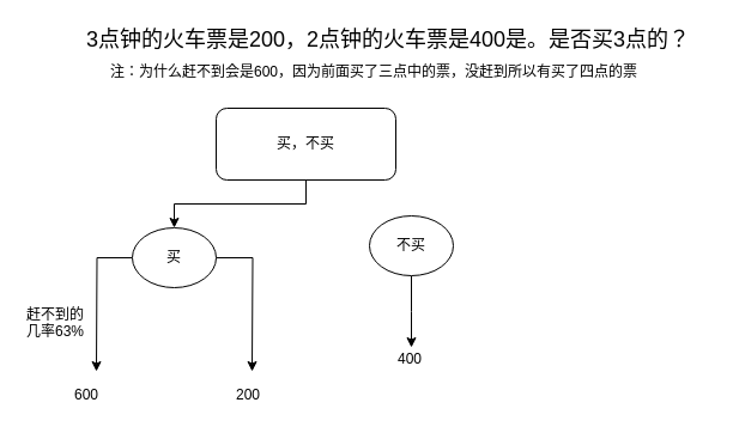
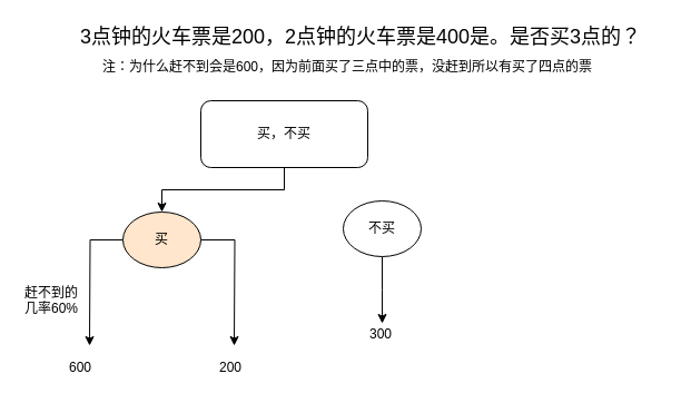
- <mxCell id="7" value="买" style="ellipse;whiteSpace=wrap;html=1;" parent="1" vertex="1"><mxGeometry x="110" y="190" width="70" height="50" as="geometry" /></mxCell>
+ <mxCell id="7" value="买" style="ellipse;whiteSpace=wrap;html=1;fillColor=#ffe6cc;" parent="1" vertex="1"><mxGeometry x="110" y="190" width="70" height="50" as="geometry" /></mxCell>
- <mxCell id="10" value="赶不到的&lt;br&gt;几率63%" style="text;html=1;resizable=0;points=[];autosize=1;align=left;verticalAlign=top;spacingTop=-4;" parent="1" vertex="1"><mxGeometry x="20" y="253" width="60" height="30" as="geometry" /></mxCell>
+ <mxCell id="10" value="赶不到的&lt;br&gt;几率60%" style="text;html=1;resizable=0;points=[];autosize=1;align=left;verticalAlign=top;spacingTop=-4;" parent="1" vertex="1"><mxGeometry x="20" y="253" width="60" height="30" as="geometry" /></mxCell>
- <mxCell id="11" value="400" style="text;html=1;resizable=0;points=[];autosize=1;align=left;verticalAlign=top;spacingTop=-4;" parent="1" vertex="1"><mxGeometry x="330" y="290" width="40" height="20" as="geometry" /></mxCell>
+ <mxCell id="11" value="300" style="text;html=1;resizable=0;points=[];autosize=1;align=left;verticalAlign=top;spacingTop=-4;" parent="1" vertex="1"><mxGeometry x="330" y="290" width="40" height="20" as="geometry" /></mxCell>
